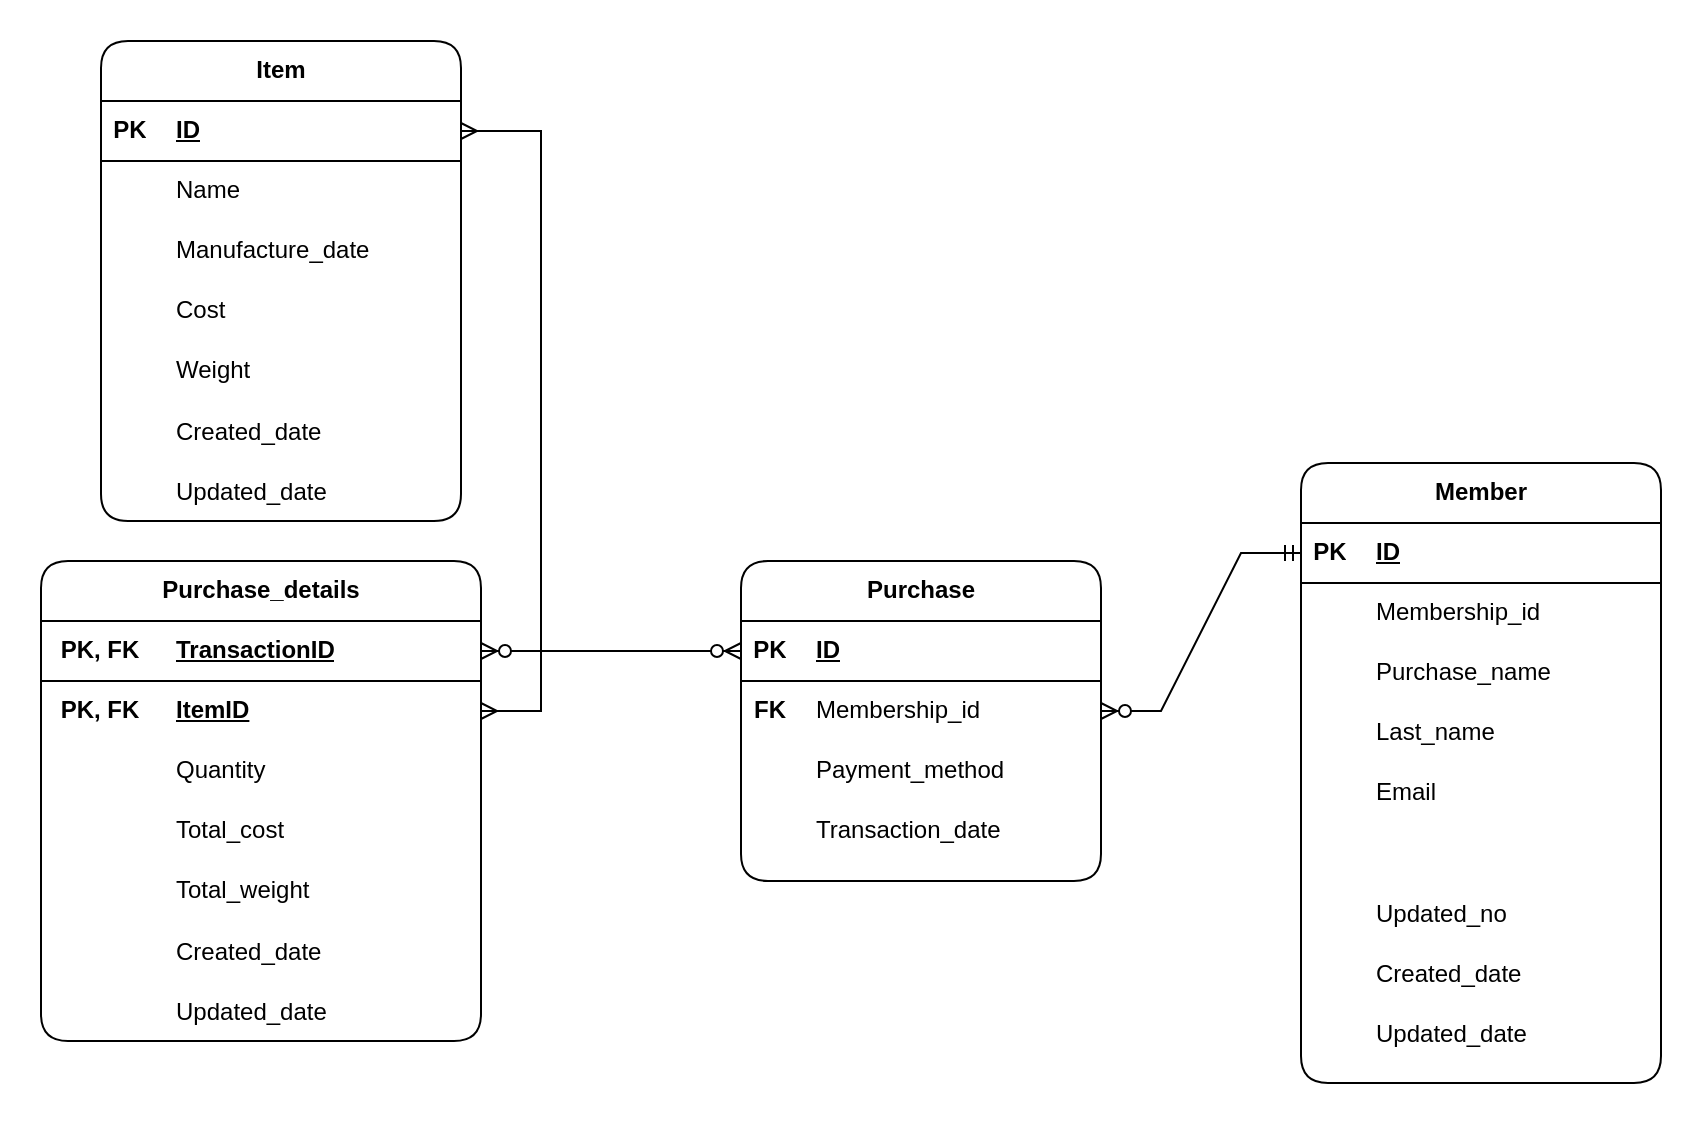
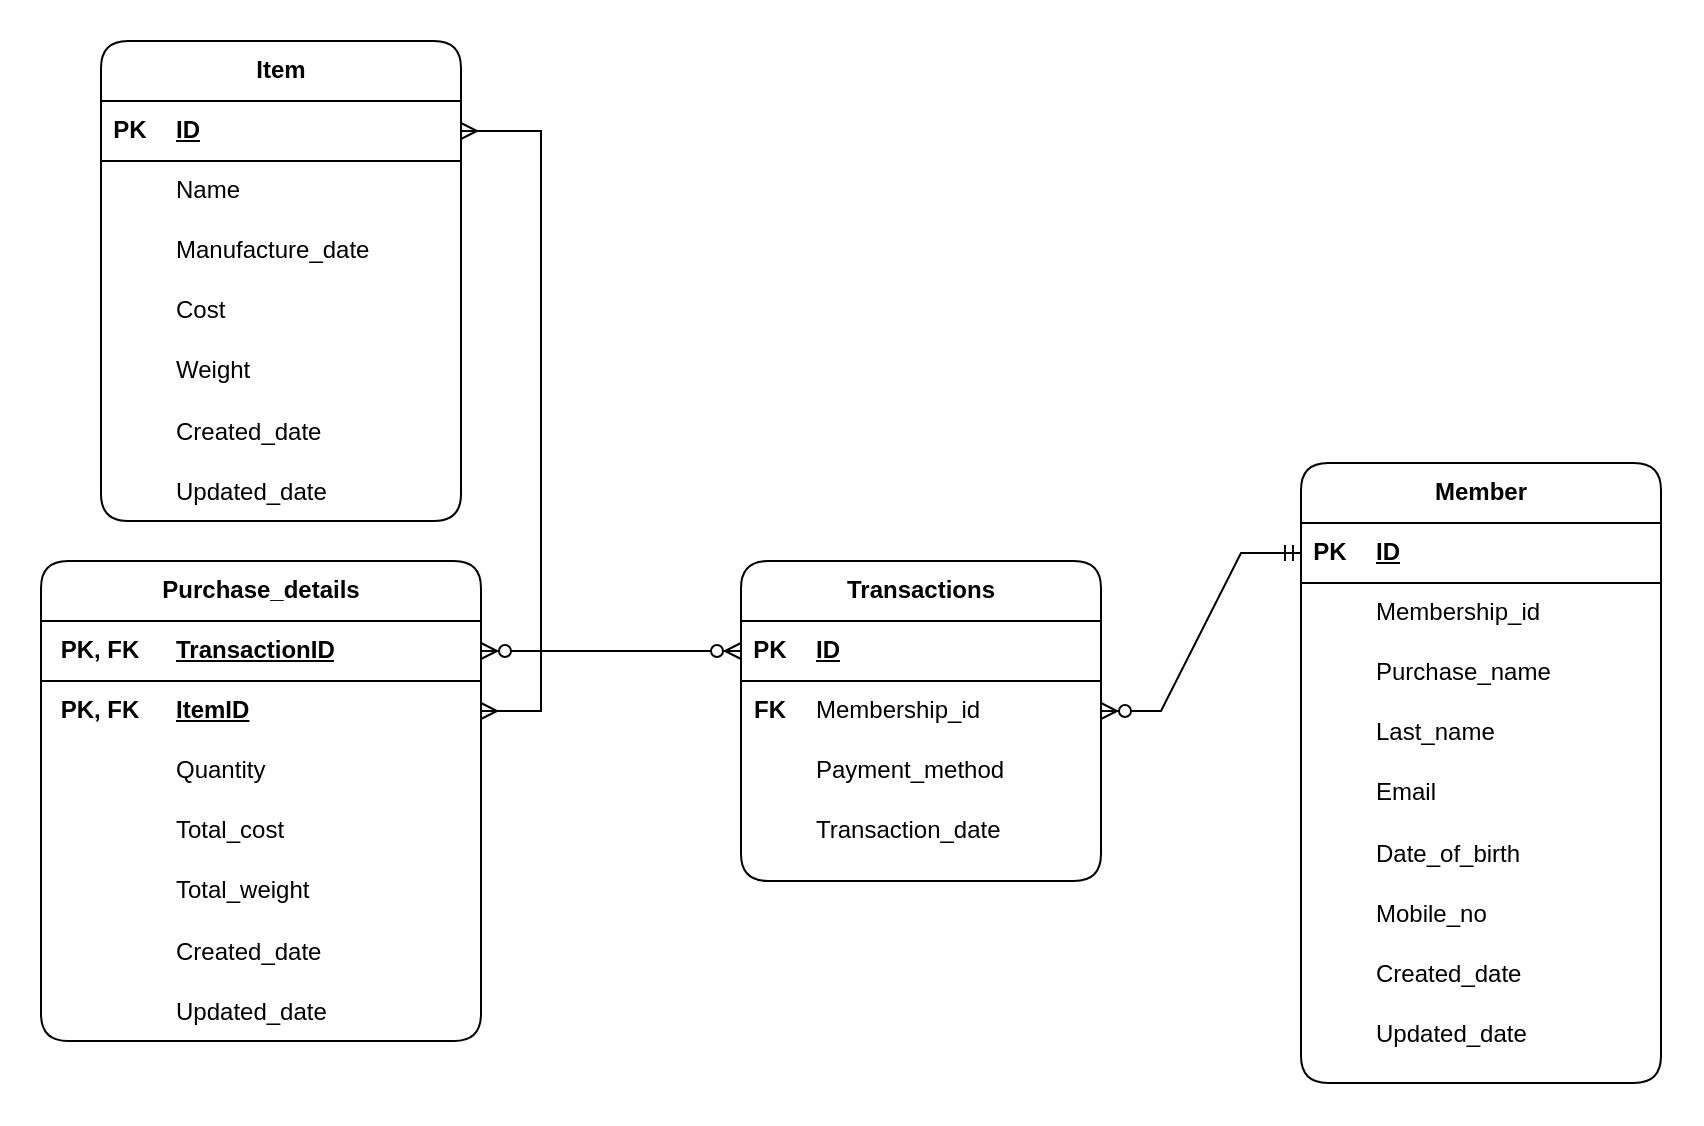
- <mxCell id="18" value="Purchase" style="shape=table;startSize=30;container=1;collapsible=1;childLayout=tableLayout;fixedRows=1;rowLines=0;fontStyle=1;align=center;resizeLast=1;html=1;columnLines=0;swimlaneLine=1;rounded=1;strokeColor=default;shadow=0;" vertex="1" parent="1"><mxGeometry x="370" y="280" width="180" height="160" as="geometry" /></mxCell>
+ <mxCell id="18" value="Transactions" style="shape=table;startSize=30;container=1;collapsible=1;childLayout=tableLayout;fixedRows=1;rowLines=0;fontStyle=1;align=center;resizeLast=1;html=1;columnLines=0;swimlaneLine=1;rounded=1;strokeColor=default;shadow=0;" vertex="1" parent="1"><mxGeometry x="370" y="280" width="180" height="160" as="geometry" /></mxCell>
+ <mxCell id="45" value="Date_of_birth" style="shape=partialRectangle;connectable=0;fillColor=none;top=0;left=0;bottom=0;right=0;align=left;spacingLeft=6;overflow=hidden;whiteSpace=wrap;html=1;" vertex="1" parent="1"><mxGeometry x="680" y="412" width="150" height="30" as="geometry"><mxRectangle width="150" height="30" as="alternateBounds" /></mxGeometry></mxCell>
- <mxCell id="46" value="Updated_no" style="shape=partialRectangle;connectable=0;fillColor=none;top=0;left=0;bottom=0;right=0;align=left;spacingLeft=6;overflow=hidden;whiteSpace=wrap;html=1;" vertex="1" parent="1"><mxGeometry x="680" y="442" width="150" height="30" as="geometry"><mxRectangle width="150" height="30" as="alternateBounds" /></mxGeometry></mxCell>
+ <mxCell id="46" value="Mobile_no" style="shape=partialRectangle;connectable=0;fillColor=none;top=0;left=0;bottom=0;right=0;align=left;spacingLeft=6;overflow=hidden;whiteSpace=wrap;html=1;" vertex="1" parent="1"><mxGeometry x="680" y="442" width="150" height="30" as="geometry"><mxRectangle width="150" height="30" as="alternateBounds" /></mxGeometry></mxCell>
